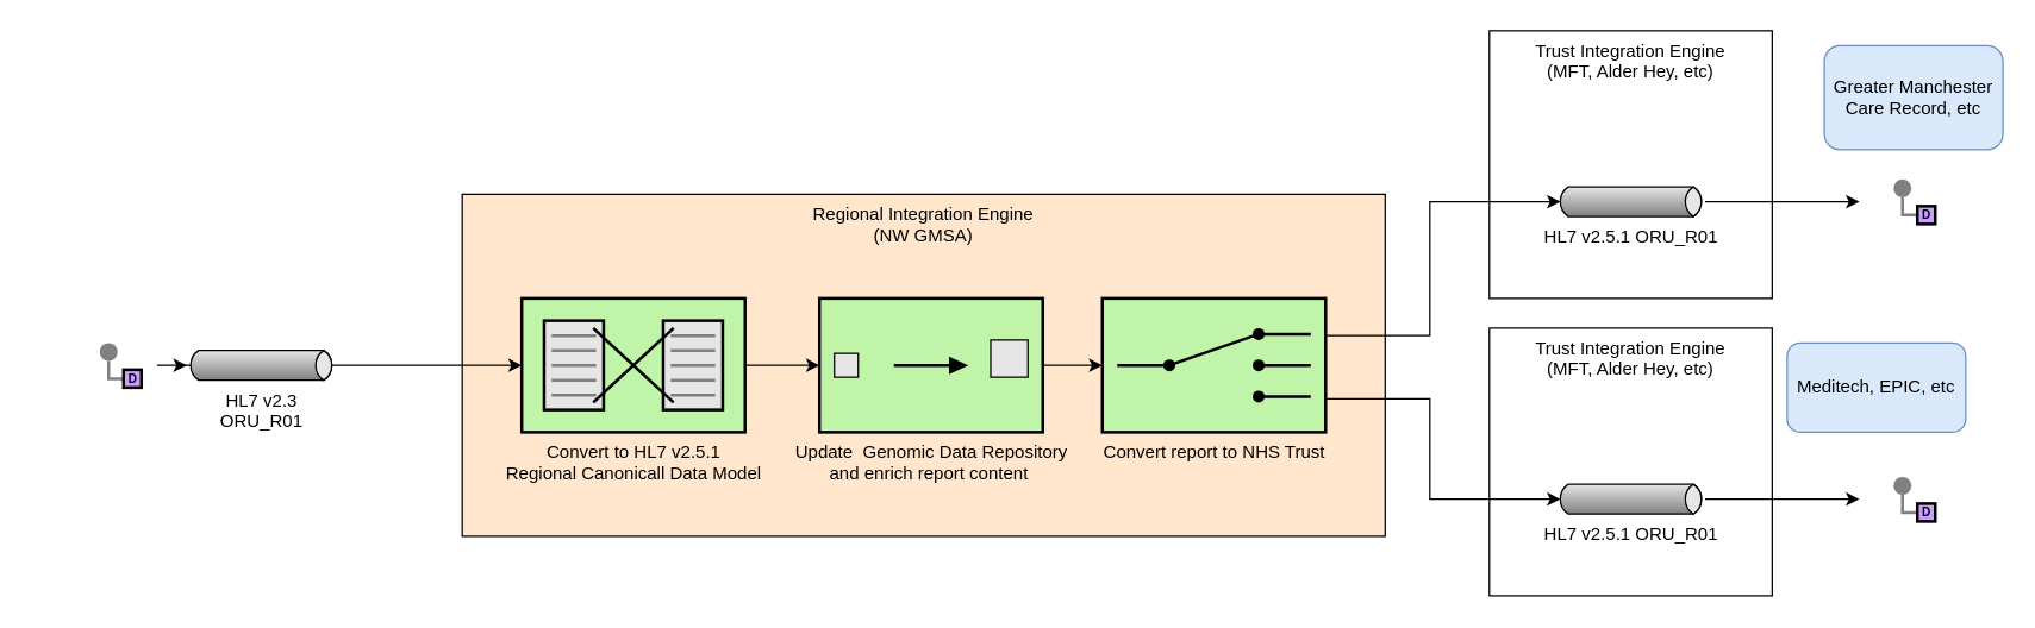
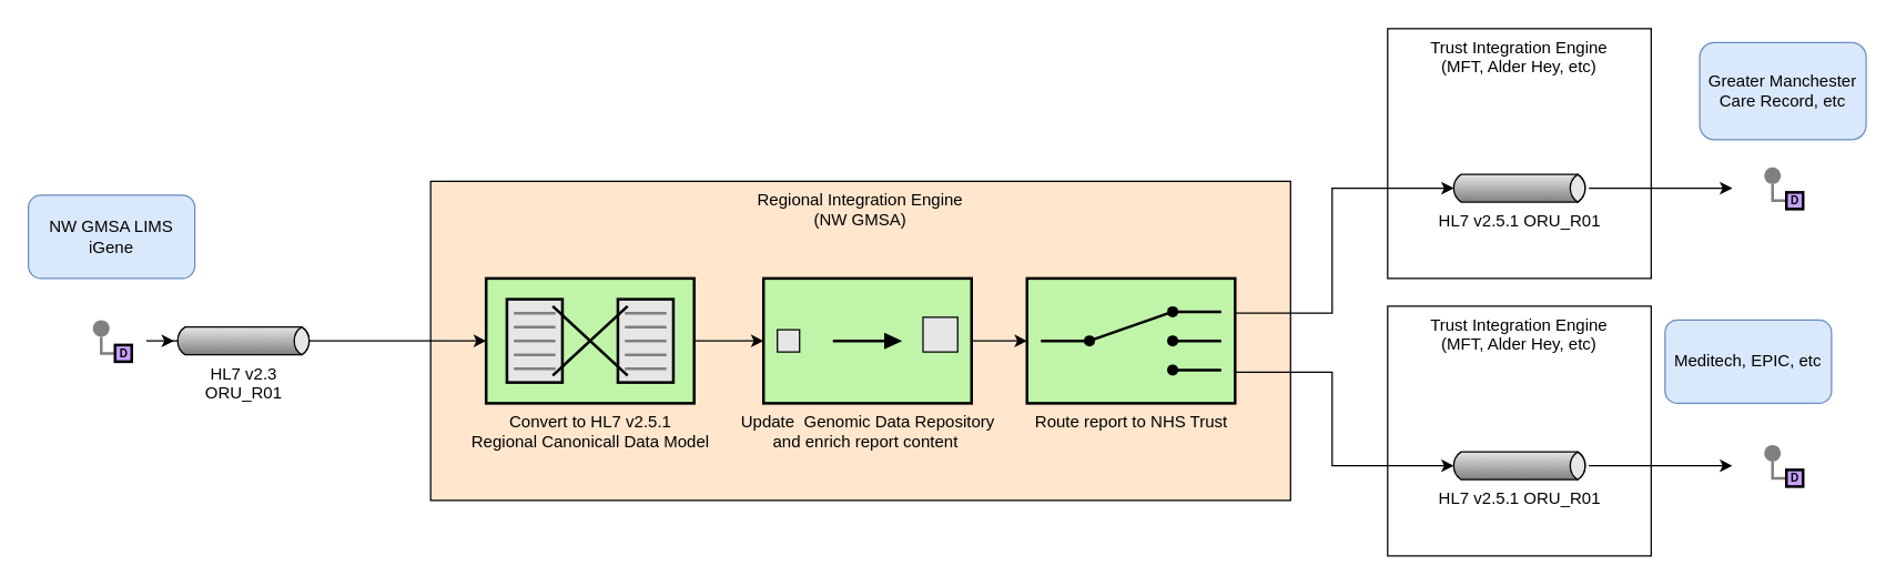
+ <mxCell id="5" value="NW GMSA LIMS iGene" style="rounded=1;whiteSpace=wrap;html=1;fillColor=#dae8fc;strokeColor=#6c8ebf;" vertex="1" parent="1"><mxGeometry x="20" y="140" width="120" height="60" as="geometry" /></mxCell>
- <mxCell id="22" value="&lt;font style=&quot;font-size: 12px;&quot;&gt;Convert report to NHS Trust&lt;/font&gt;" style="html=1;strokeWidth=2;outlineConnect=0;dashed=0;align=center;fontSize=8;shape=mxgraph.eip.content_based_router;verticalLabelPosition=bottom;verticalAlign=top;fillColor=#c0f5a9;" vertex="1" parent="1"><mxGeometry x="740" y="200" width="150" height="90" as="geometry" /></mxCell>
+ <mxCell id="22" value="&lt;font style=&quot;font-size: 12px;&quot;&gt;Route report to NHS Trust&lt;/font&gt;" style="html=1;strokeWidth=2;outlineConnect=0;dashed=0;align=center;fontSize=8;shape=mxgraph.eip.content_based_router;verticalLabelPosition=bottom;verticalAlign=top;fillColor=#c0f5a9;" vertex="1" parent="1"><mxGeometry x="740" y="200" width="150" height="90" as="geometry" /></mxCell>
